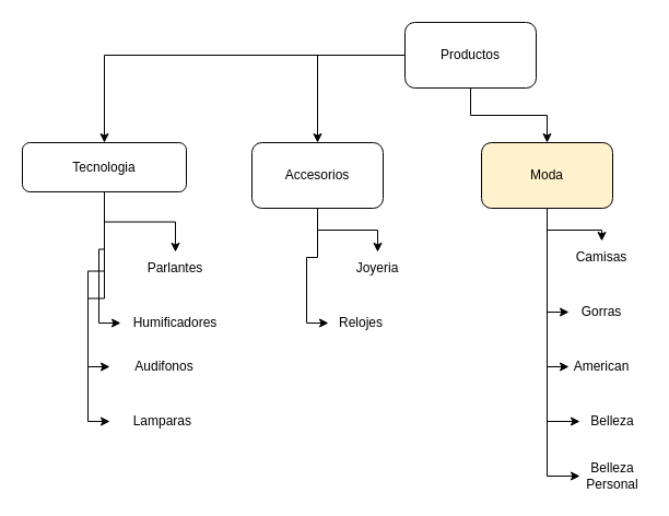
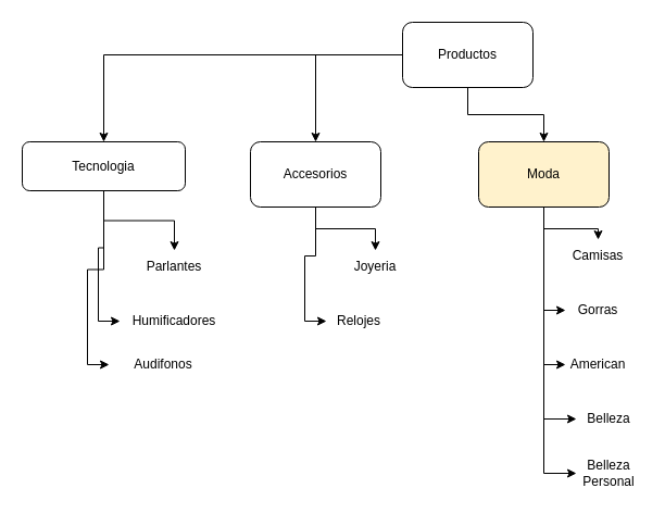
- <mxCell id="9" style="edgeStyle=orthogonalEdgeStyle;rounded=0;orthogonalLoop=1;jettySize=auto;html=1;entryX=0;entryY=0.5;entryDx=0;entryDy=0;" edge="1" parent="1" source="10" target="25"><mxGeometry relative="1" as="geometry" /></mxCell>
- <mxCell id="25" value="&lt;font style=&quot;vertical-align: inherit;&quot;&gt;&lt;font style=&quot;vertical-align: inherit;&quot;&gt;&lt;font style=&quot;vertical-align: inherit;&quot;&gt;&lt;font style=&quot;vertical-align: inherit;&quot;&gt;&lt;font style=&quot;vertical-align: inherit;&quot;&gt;&lt;font style=&quot;vertical-align: inherit;&quot;&gt;&lt;font style=&quot;vertical-align: inherit;&quot;&gt;&lt;font style=&quot;vertical-align: inherit;&quot;&gt;&lt;font style=&quot;vertical-align: inherit;&quot;&gt;&lt;font style=&quot;vertical-align: inherit;&quot;&gt;&lt;font style=&quot;vertical-align: inherit;&quot;&gt;&lt;font style=&quot;vertical-align: inherit;&quot;&gt;Lamparas&amp;nbsp;&lt;/font&gt;&lt;/font&gt;&lt;/font&gt;&lt;/font&gt;&lt;/font&gt;&lt;/font&gt;&lt;/font&gt;&lt;/font&gt;&lt;/font&gt;&lt;/font&gt;&lt;/font&gt;&lt;/font&gt;" style="text;html=1;strokeColor=none;fillColor=none;align=center;verticalAlign=middle;whiteSpace=wrap;rounded=0;" vertex="1" parent="1"><mxGeometry x="100" y="370" width="100" height="30" as="geometry" /></mxCell>
